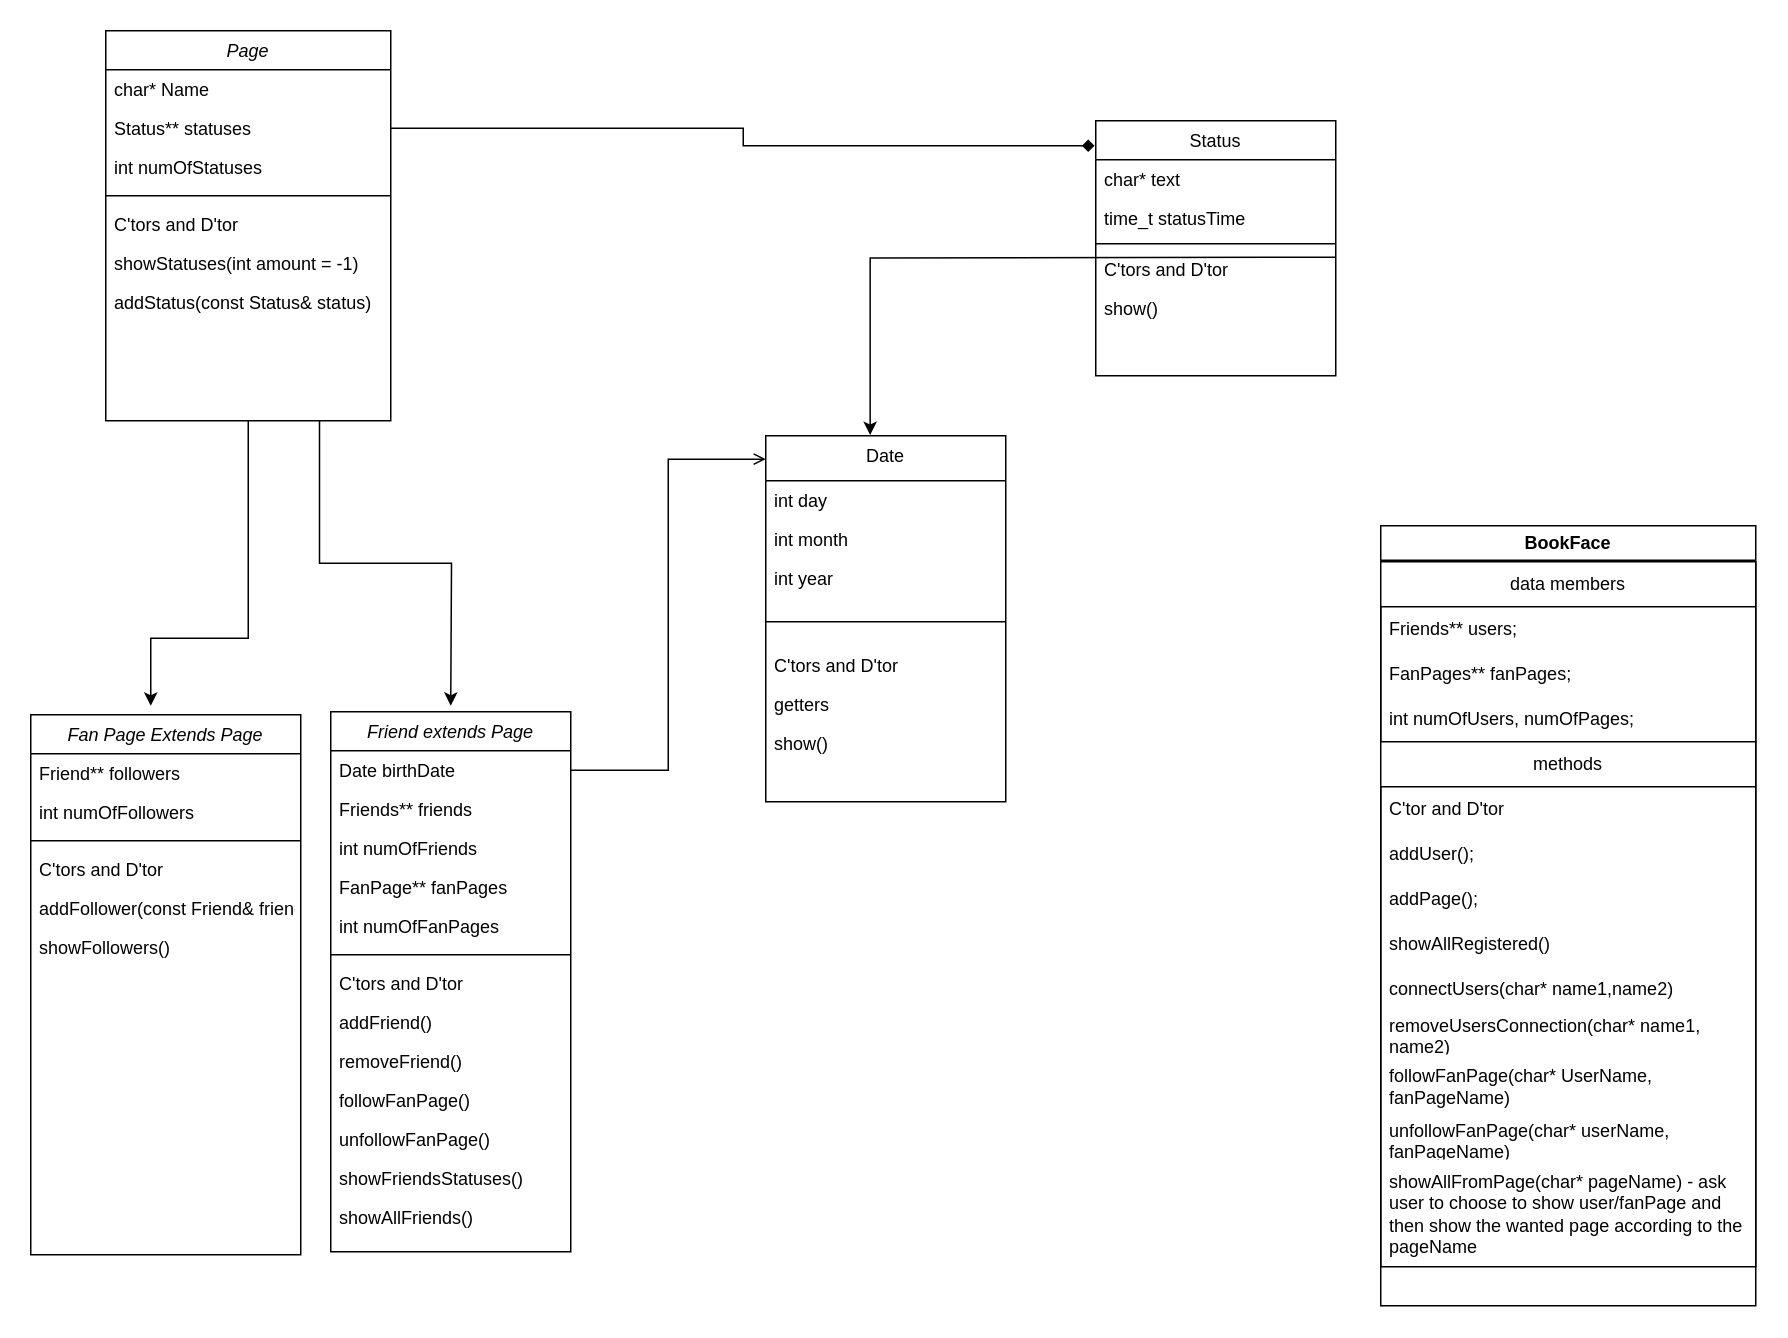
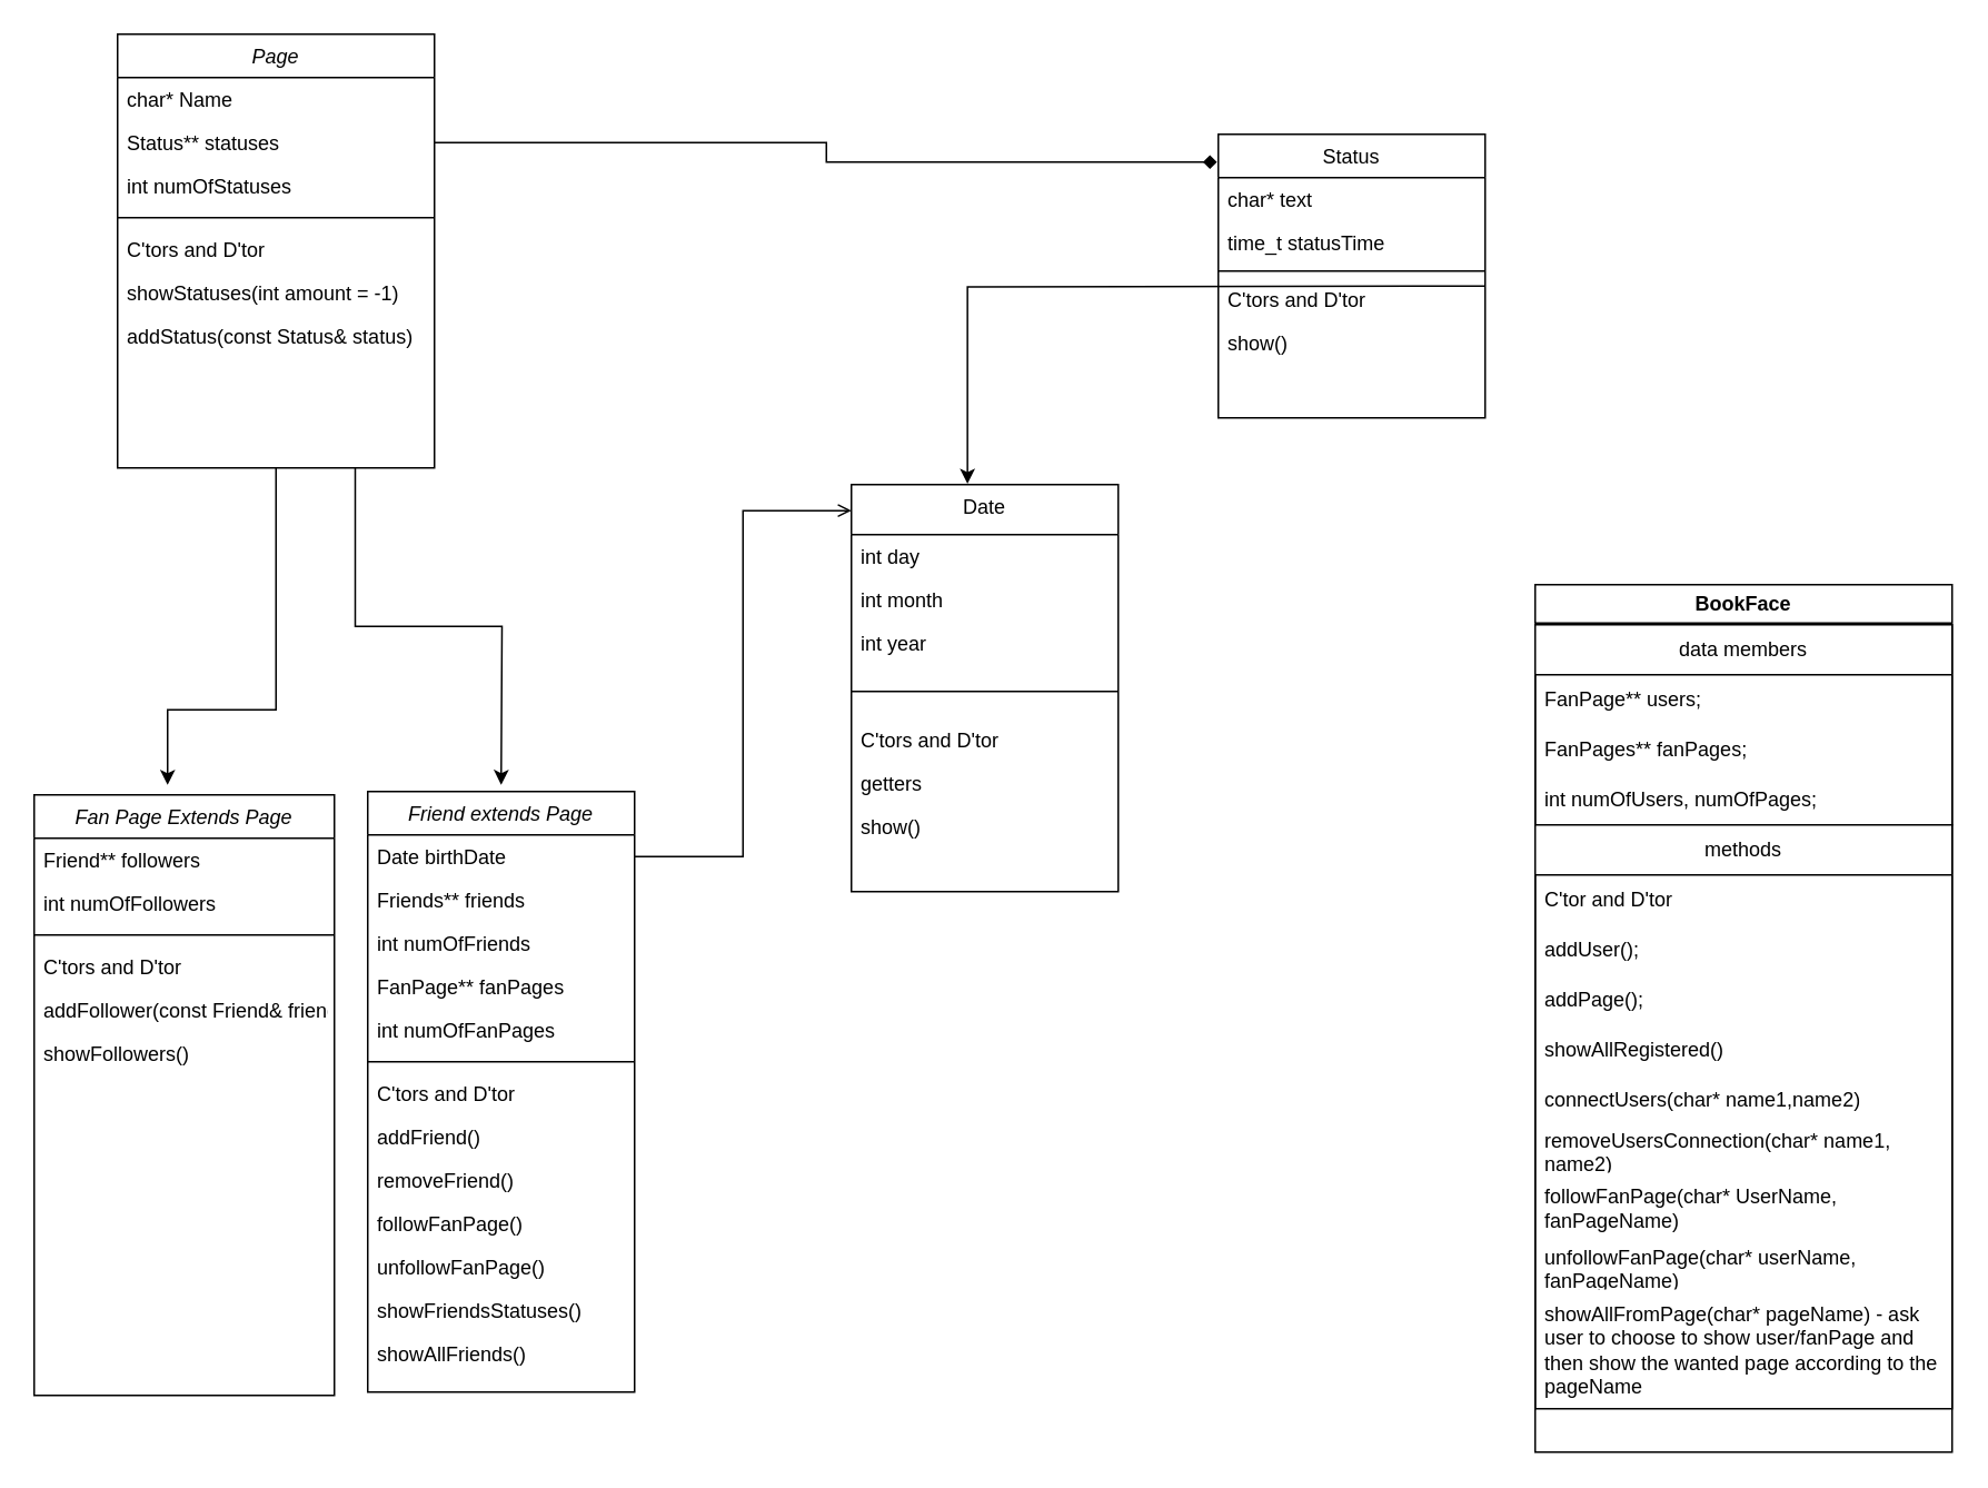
- <mxCell id="52" value="Friends** users;" style="text;strokeColor=none;fillColor=none;align=left;verticalAlign=middle;spacingLeft=4;spacingRight=4;overflow=hidden;points=[[0,0.5],[1,0.5]];portConstraint=eastwest;rotatable=0;whiteSpace=wrap;html=1;" parent="51" vertex="1"><mxGeometry y="30" width="250" height="30" as="geometry" /></mxCell>
+ <mxCell id="52" value="FanPage** users;" style="text;strokeColor=none;fillColor=none;align=left;verticalAlign=middle;spacingLeft=4;spacingRight=4;overflow=hidden;points=[[0,0.5],[1,0.5]];portConstraint=eastwest;rotatable=0;whiteSpace=wrap;html=1;" parent="51" vertex="1"><mxGeometry y="30" width="250" height="30" as="geometry" /></mxCell>
